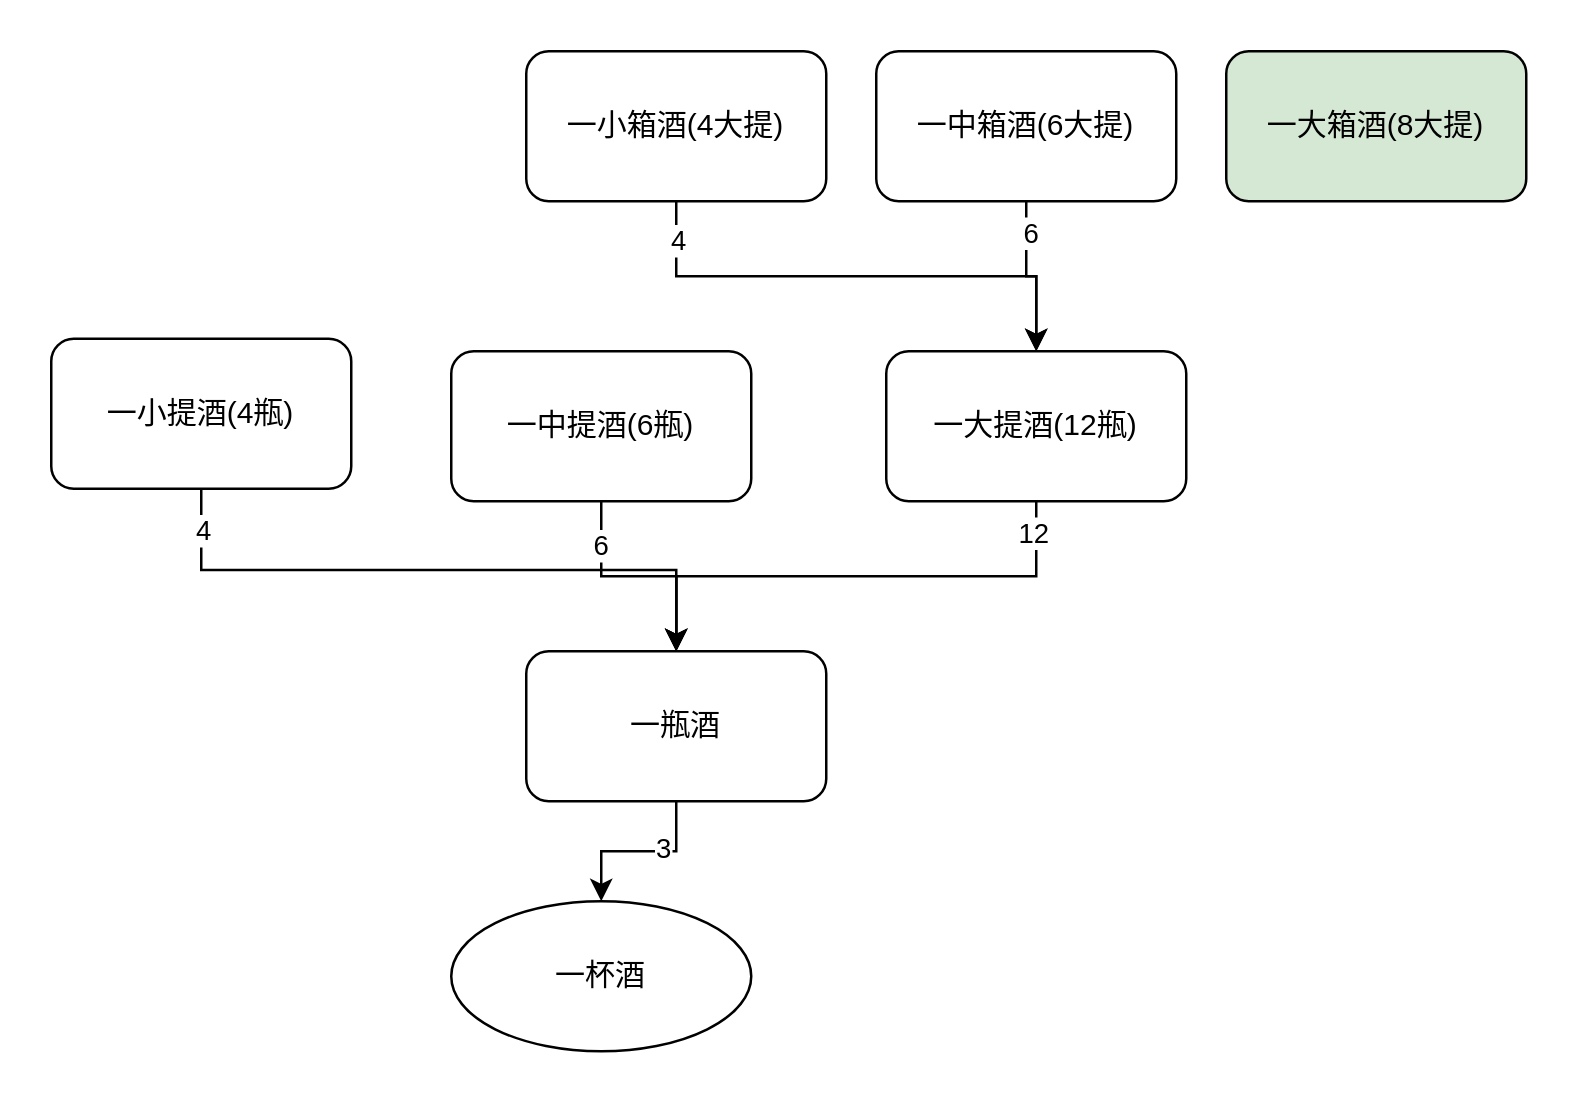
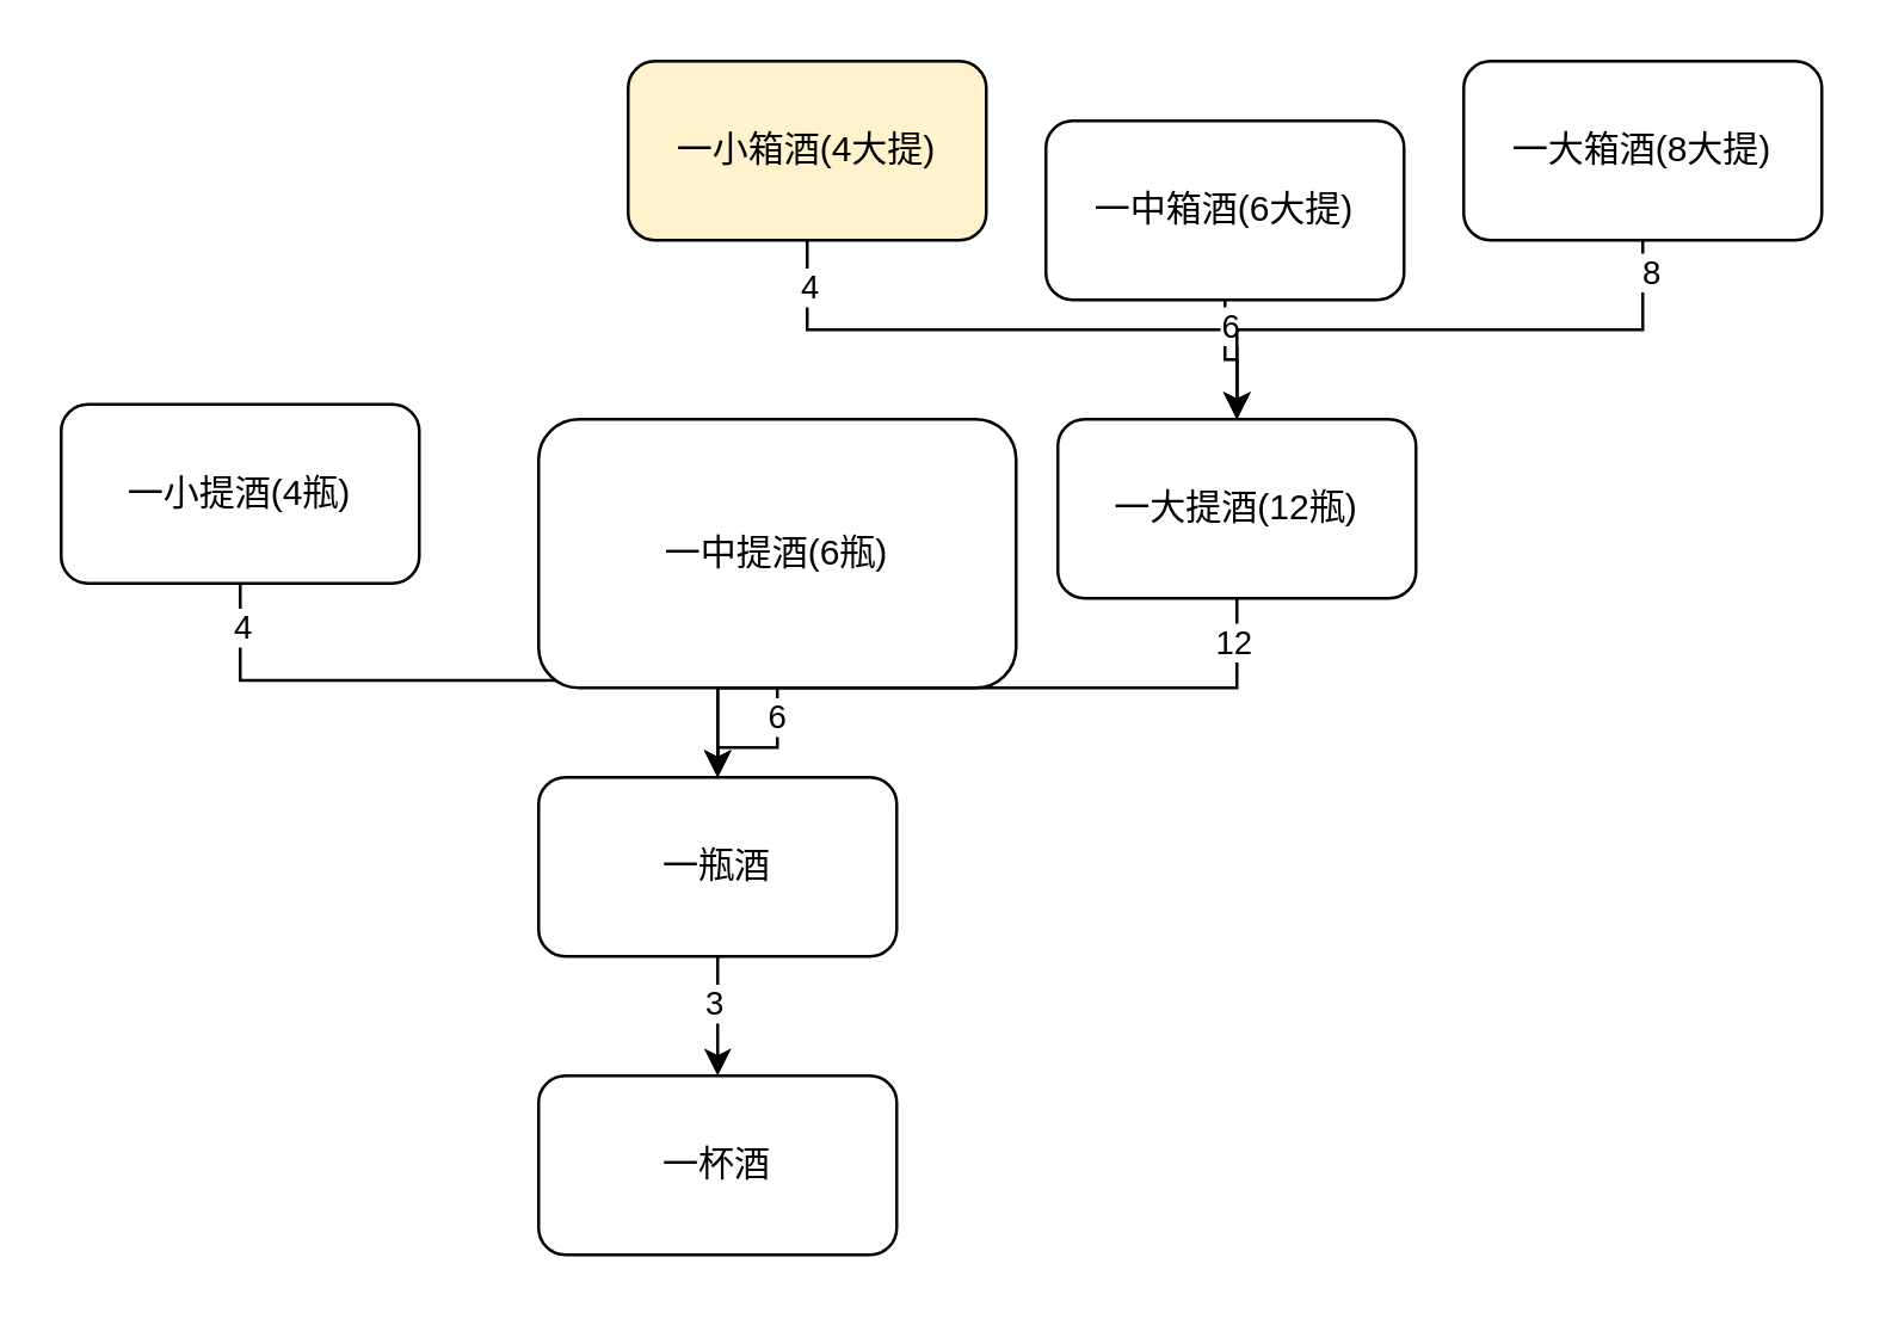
- <mxCell id="17" value="一小箱酒(4大提)" style="rounded=1;whiteSpace=wrap;html=1;" vertex="1" parent="1"><mxGeometry x="210" y="20" width="120" height="60" as="geometry" /></mxCell>
+ <mxCell id="17" value="一小箱酒(4大提)" style="rounded=1;whiteSpace=wrap;html=1;fillColor=#fff2cc;" vertex="1" parent="1"><mxGeometry x="210" y="20" width="120" height="60" as="geometry" /></mxCell>
- <mxCell id="20" value="一中箱酒(6大提)" style="rounded=1;whiteSpace=wrap;html=1;" vertex="1" parent="1"><mxGeometry x="350" y="20" width="120" height="60" as="geometry" /></mxCell>
+ <mxCell id="20" value="一中箱酒(6大提)" style="rounded=1;whiteSpace=wrap;html=1;" vertex="1" parent="1"><mxGeometry x="350" y="40" width="120" height="60" as="geometry" /></mxCell>
- <mxCell id="23" value="一大箱酒(8大提)" style="rounded=1;whiteSpace=wrap;html=1;fillColor=#d5e8d4;" vertex="1" parent="1"><mxGeometry x="490" y="20" width="120" height="60" as="geometry" /></mxCell>
+ <mxCell id="23" value="一大箱酒(8大提)" style="rounded=1;whiteSpace=wrap;html=1;" vertex="1" parent="1"><mxGeometry x="490" y="20" width="120" height="60" as="geometry" /></mxCell>
+ <mxCell id="21" style="edgeStyle=orthogonalEdgeStyle;rounded=0;orthogonalLoop=1;jettySize=auto;html=1;exitX=0.5;exitY=1;exitDx=0;exitDy=0;" edge="1" parent="1" source="23" target="14"><mxGeometry relative="1" as="geometry" /></mxCell>
+ <mxCell id="22" value="8" style="edgeLabel;html=1;align=center;verticalAlign=middle;resizable=0;points=[];" vertex="1" connectable="0" parent="21"><mxGeometry x="-0.893" y="2" relative="1" as="geometry"><mxPoint as="offset" /></mxGeometry></mxCell>
- <mxCell id="11" value="一中提酒(6瓶)" style="rounded=1;whiteSpace=wrap;html=1;" vertex="1" parent="1"><mxGeometry x="180" y="140" width="120" height="60" as="geometry" /></mxCell>
+ <mxCell id="11" value="一中提酒(6瓶)" style="rounded=1;whiteSpace=wrap;html=1;" vertex="1" parent="1"><mxGeometry x="180" y="140" width="160" height="90" as="geometry" /></mxCell>
- <mxCell id="4" value="一瓶酒" style="rounded=1;whiteSpace=wrap;html=1;" vertex="1" parent="1"><mxGeometry x="210" y="260" width="120" height="60" as="geometry" /></mxCell>
+ <mxCell id="4" value="一瓶酒" style="rounded=1;whiteSpace=wrap;html=1;" vertex="1" parent="1"><mxGeometry x="180" y="260" width="120" height="60" as="geometry" /></mxCell>
- <mxCell id="5" value="一杯酒" style="ellipse;whiteSpace=wrap;html=1;" vertex="1" parent="1"><mxGeometry x="180" y="360" width="120" height="60" as="geometry" /></mxCell>
+ <mxCell id="5" value="一杯酒" style="whiteSpace=wrap;html=1;rounded=1;" vertex="1" parent="1"><mxGeometry x="180" y="360" width="120" height="60" as="geometry" /></mxCell>
